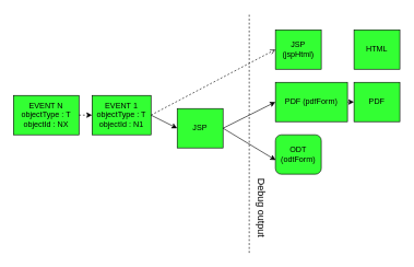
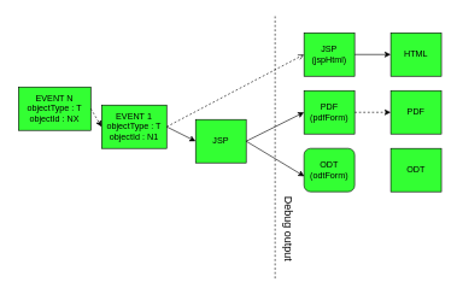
+ <mxCell id="17" value="" style="endArrow=classic;html=1;fontColor=#000000;strokeColor=#000000;exitX=1;exitY=0.5;exitDx=0;exitDy=0;entryX=0;entryY=0.5;entryDx=0;entryDy=0;" edge="1" parent="1" source="9" target="12"><mxGeometry width="50" height="50" relative="1" as="geometry"><mxPoint x="500" y="165" as="sourcePoint" /><mxPoint x="550" y="165" as="targetPoint" /></mxGeometry></mxCell>
- <mxCell id="7" value="PDF (pdfForm)" style="rounded=0;whiteSpace=wrap;html=1;fillColor=#33FF33;fontColor=#000000;" parent="1" vertex="1"><mxGeometry x="420" y="125" width="110" height="60" as="geometry" /></mxCell>
+ <mxCell id="7" value="PDF (pdfForm)" style="rounded=0;whiteSpace=wrap;html=1;fillColor=#33FF33;fontColor=#000000;" parent="1" vertex="1"><mxGeometry x="420" y="125" width="70" height="60" as="geometry" /></mxCell>
- <mxCell id="2" value="EVENT N&lt;br&gt;objectType : T&lt;br&gt;objectId : NX" style="rounded=0;whiteSpace=wrap;html=1;fillColor=#33FF33;fontColor=#000000;" parent="1" vertex="1"><mxGeometry y="145" width="100" height="60" as="geometry" x="20" /></mxCell>
+ <mxCell id="2" value="EVENT N&lt;br&gt;objectType : T&lt;br&gt;objectId : NX" style="rounded=0;whiteSpace=wrap;html=1;fillColor=#33FF33;fontColor=#000000;" parent="1" vertex="1"><mxGeometry x="25" y="120" width="100" height="60" as="geometry" /></mxCell>
+ <mxCell id="11" value="ODT" style="rounded=0;whiteSpace=wrap;html=1;fillColor=#33FF33;fontColor=#000000;" parent="1" vertex="1"><mxGeometry x="540" y="205" width="70" height="60" as="geometry" /></mxCell>
